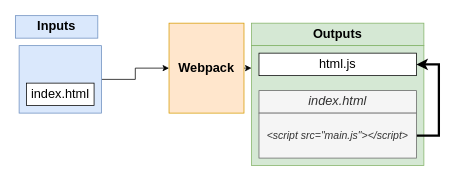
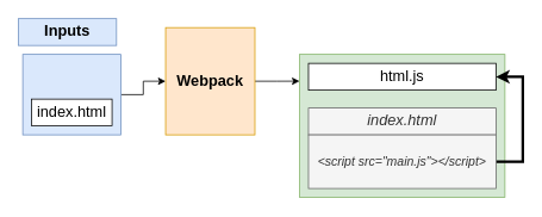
- <mxCell id="8" value="Outputs" style="rounded=0;whiteSpace=wrap;html=1;fillColor=#d5e8d4;strokeColor=#82b366;fontStyle=1;fontSize=17;" vertex="1" parent="1"><mxGeometry x="335" y="30" width="230" height="30" as="geometry" /></mxCell>
- <mxCell id="3" value="Webpack" style="rounded=0;whiteSpace=wrap;html=1;fillColor=#ffe6cc;strokeColor=#d79b00;fontStyle=1;fontSize=17;" vertex="1" parent="1"><mxGeometry x="225" y="30" width="100" height="120" as="geometry" /></mxCell>
+ <mxCell id="3" value="Webpack" style="rounded=0;whiteSpace=wrap;html=1;fillColor=#ffe6cc;strokeColor=#d79b00;fontStyle=1;fontSize=17;" vertex="1" parent="1"><mxGeometry x="185" y="30" width="100" height="120" as="geometry" /></mxCell>
